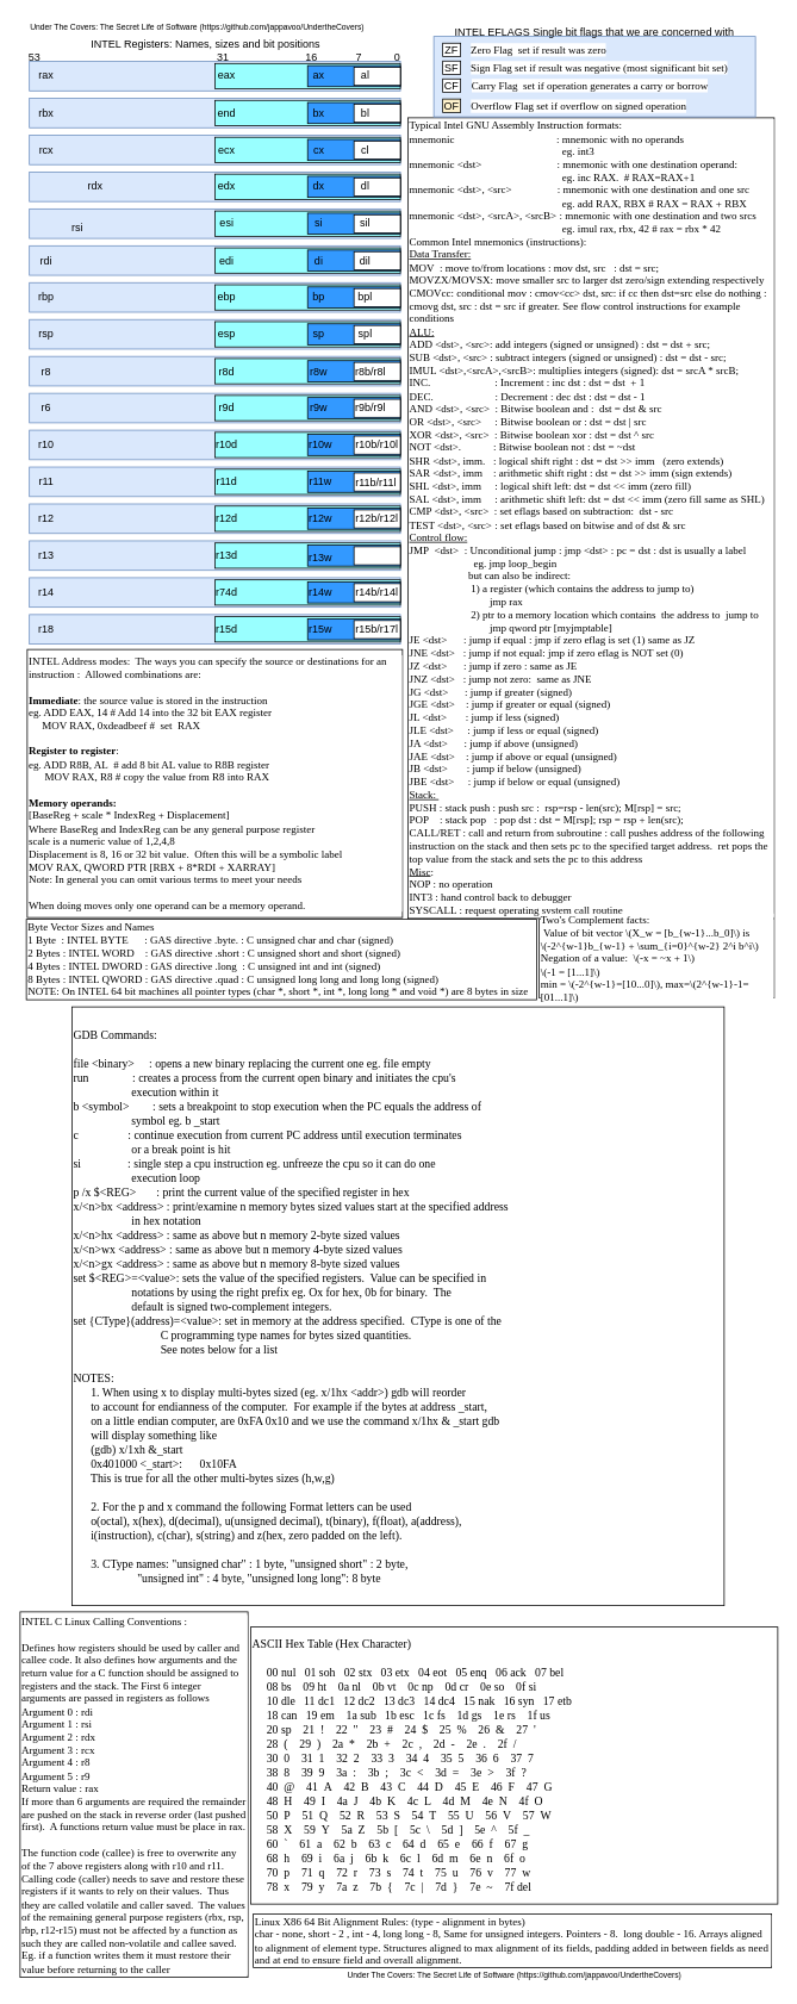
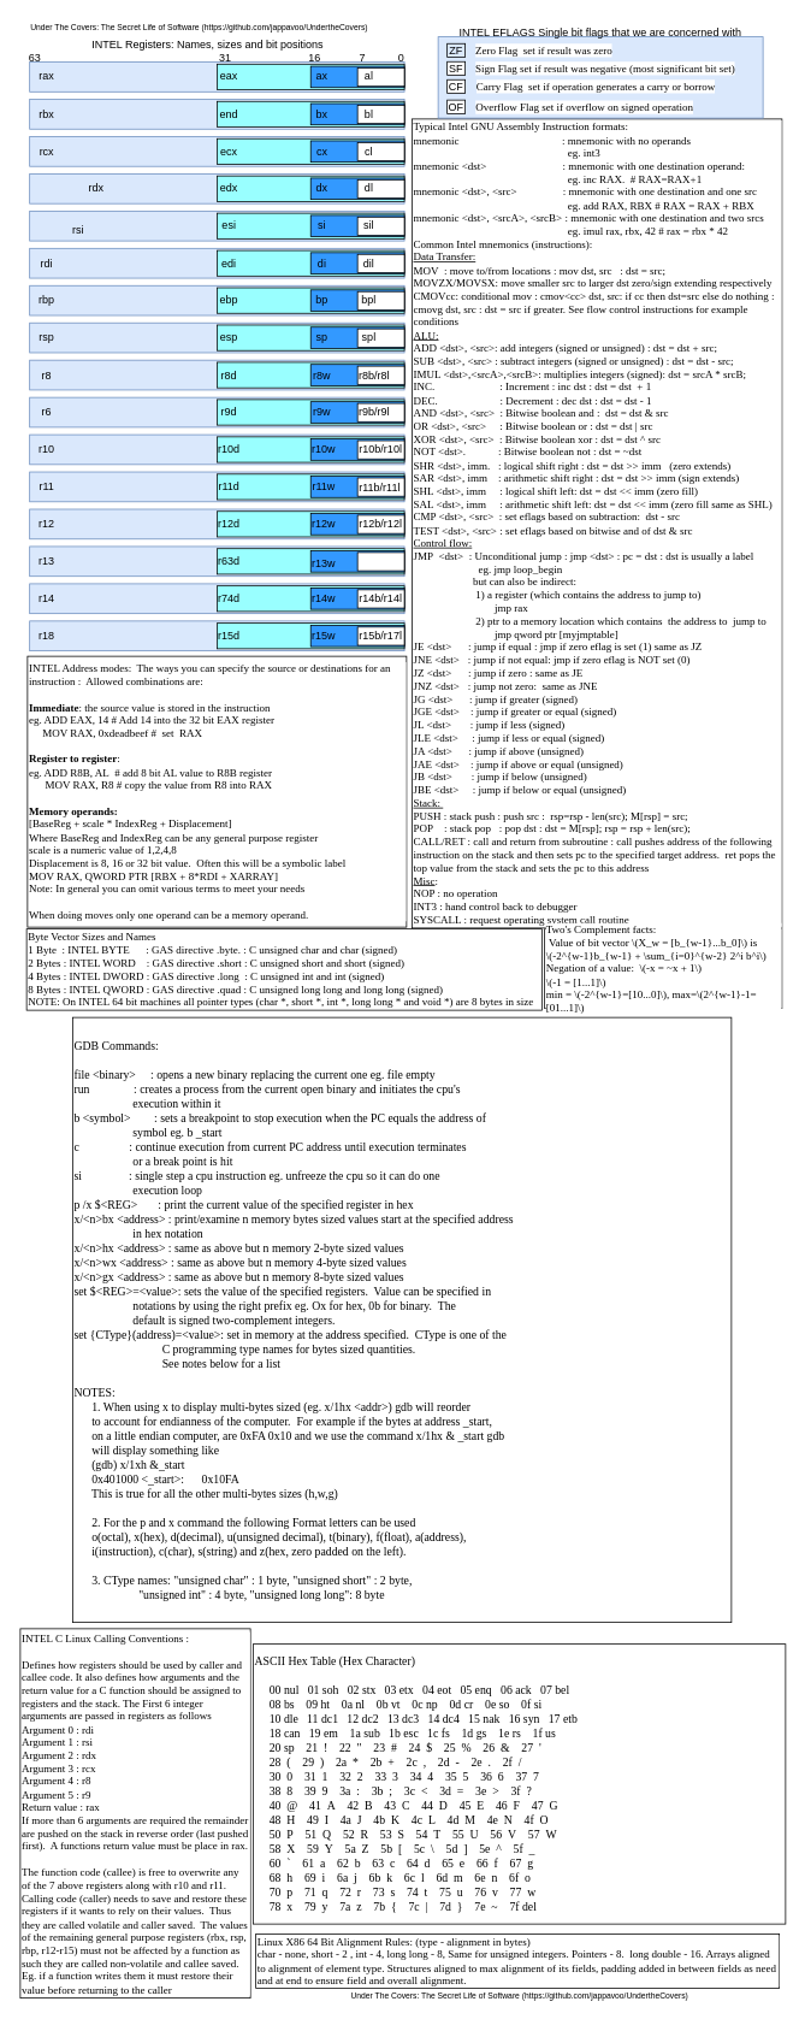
- <mxCell id="163" value="ZF" style="rounded=0;whiteSpace=wrap;html=1;" parent="162" vertex="1"><mxGeometry y="7.5" width="20" height="15" as="geometry" /></mxCell>
+ <mxCell id="163" value="ZF" style="rounded=0;whiteSpace=wrap;html=1;fillColor=#dae8fc;" parent="162" vertex="1"><mxGeometry y="7.5" width="20" height="15" as="geometry" /></mxCell>
- <mxCell id="8" value="53" style="text;html=1;strokeColor=none;fillColor=none;align=center;verticalAlign=middle;whiteSpace=wrap;rounded=0;" parent="7" vertex="1"><mxGeometry width="37.183" height="26.8" as="geometry" /></mxCell>
+ <mxCell id="8" value="63" style="text;html=1;strokeColor=none;fillColor=none;align=center;verticalAlign=middle;whiteSpace=wrap;rounded=0;" parent="7" vertex="1"><mxGeometry width="37.183" height="26.8" as="geometry" /></mxCell>
- <mxCell id="160" value="OF" style="rounded=0;whiteSpace=wrap;html=1;fillColor=#fff2cc;" parent="158" vertex="1"><mxGeometry x="10" y="70" width="20" height="15" as="geometry" /></mxCell>
+ <mxCell id="160" value="OF" style="rounded=0;whiteSpace=wrap;html=1;" parent="158" vertex="1"><mxGeometry x="10" y="70" width="20" height="15" as="geometry" /></mxCell>
- <mxCell id="137" value="r13d" style="text;html=1;strokeColor=none;fillColor=none;align=center;verticalAlign=middle;whiteSpace=wrap;rounded=0;" parent="131" vertex="1"><mxGeometry x="201.118" y="9.434" width="38.926" height="14.151" as="geometry" /></mxCell>
+ <mxCell id="137" value="r63d" style="text;html=1;strokeColor=none;fillColor=none;align=center;verticalAlign=middle;whiteSpace=wrap;rounded=0;" parent="131" vertex="1"><mxGeometry x="201.118" y="9.434" width="38.926" height="14.151" as="geometry" /></mxCell>
